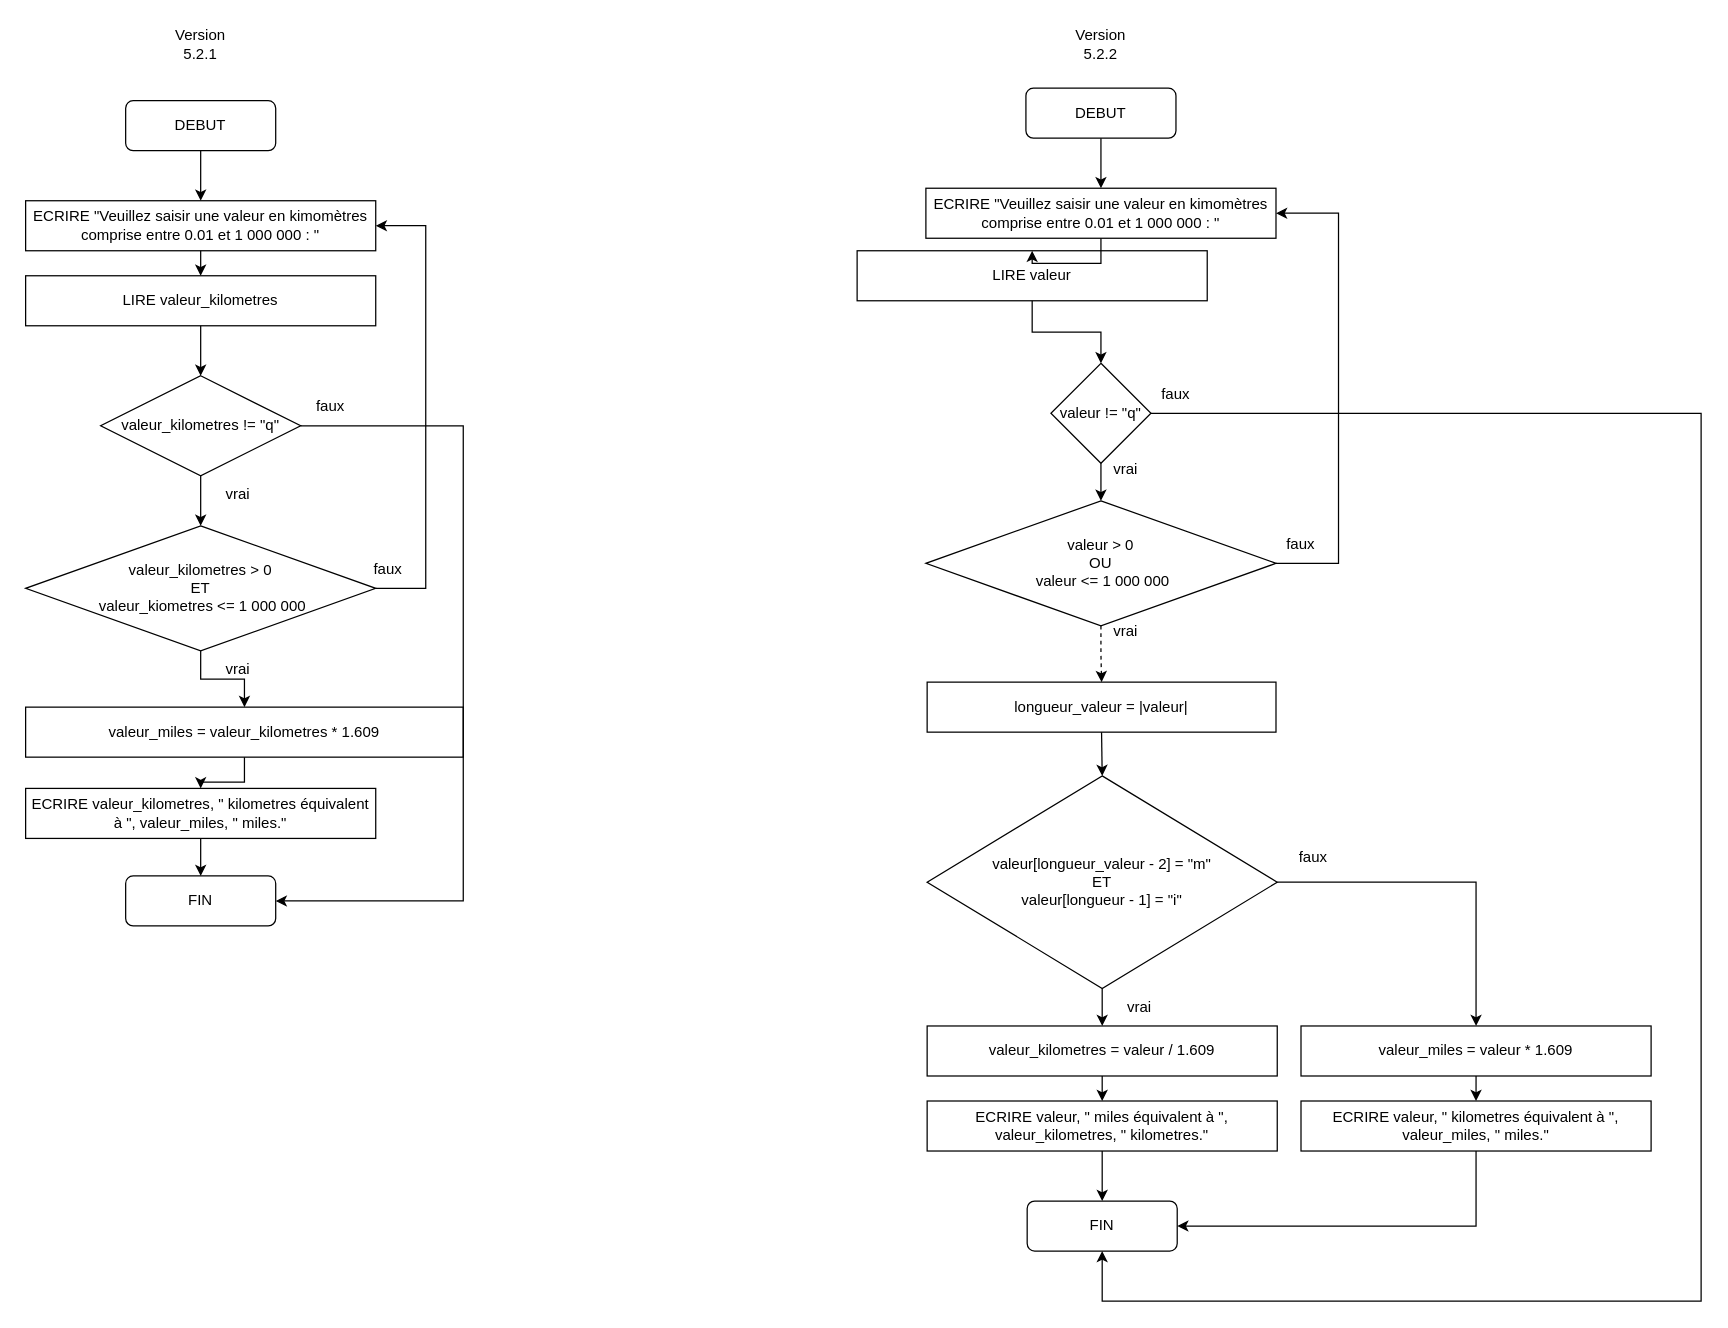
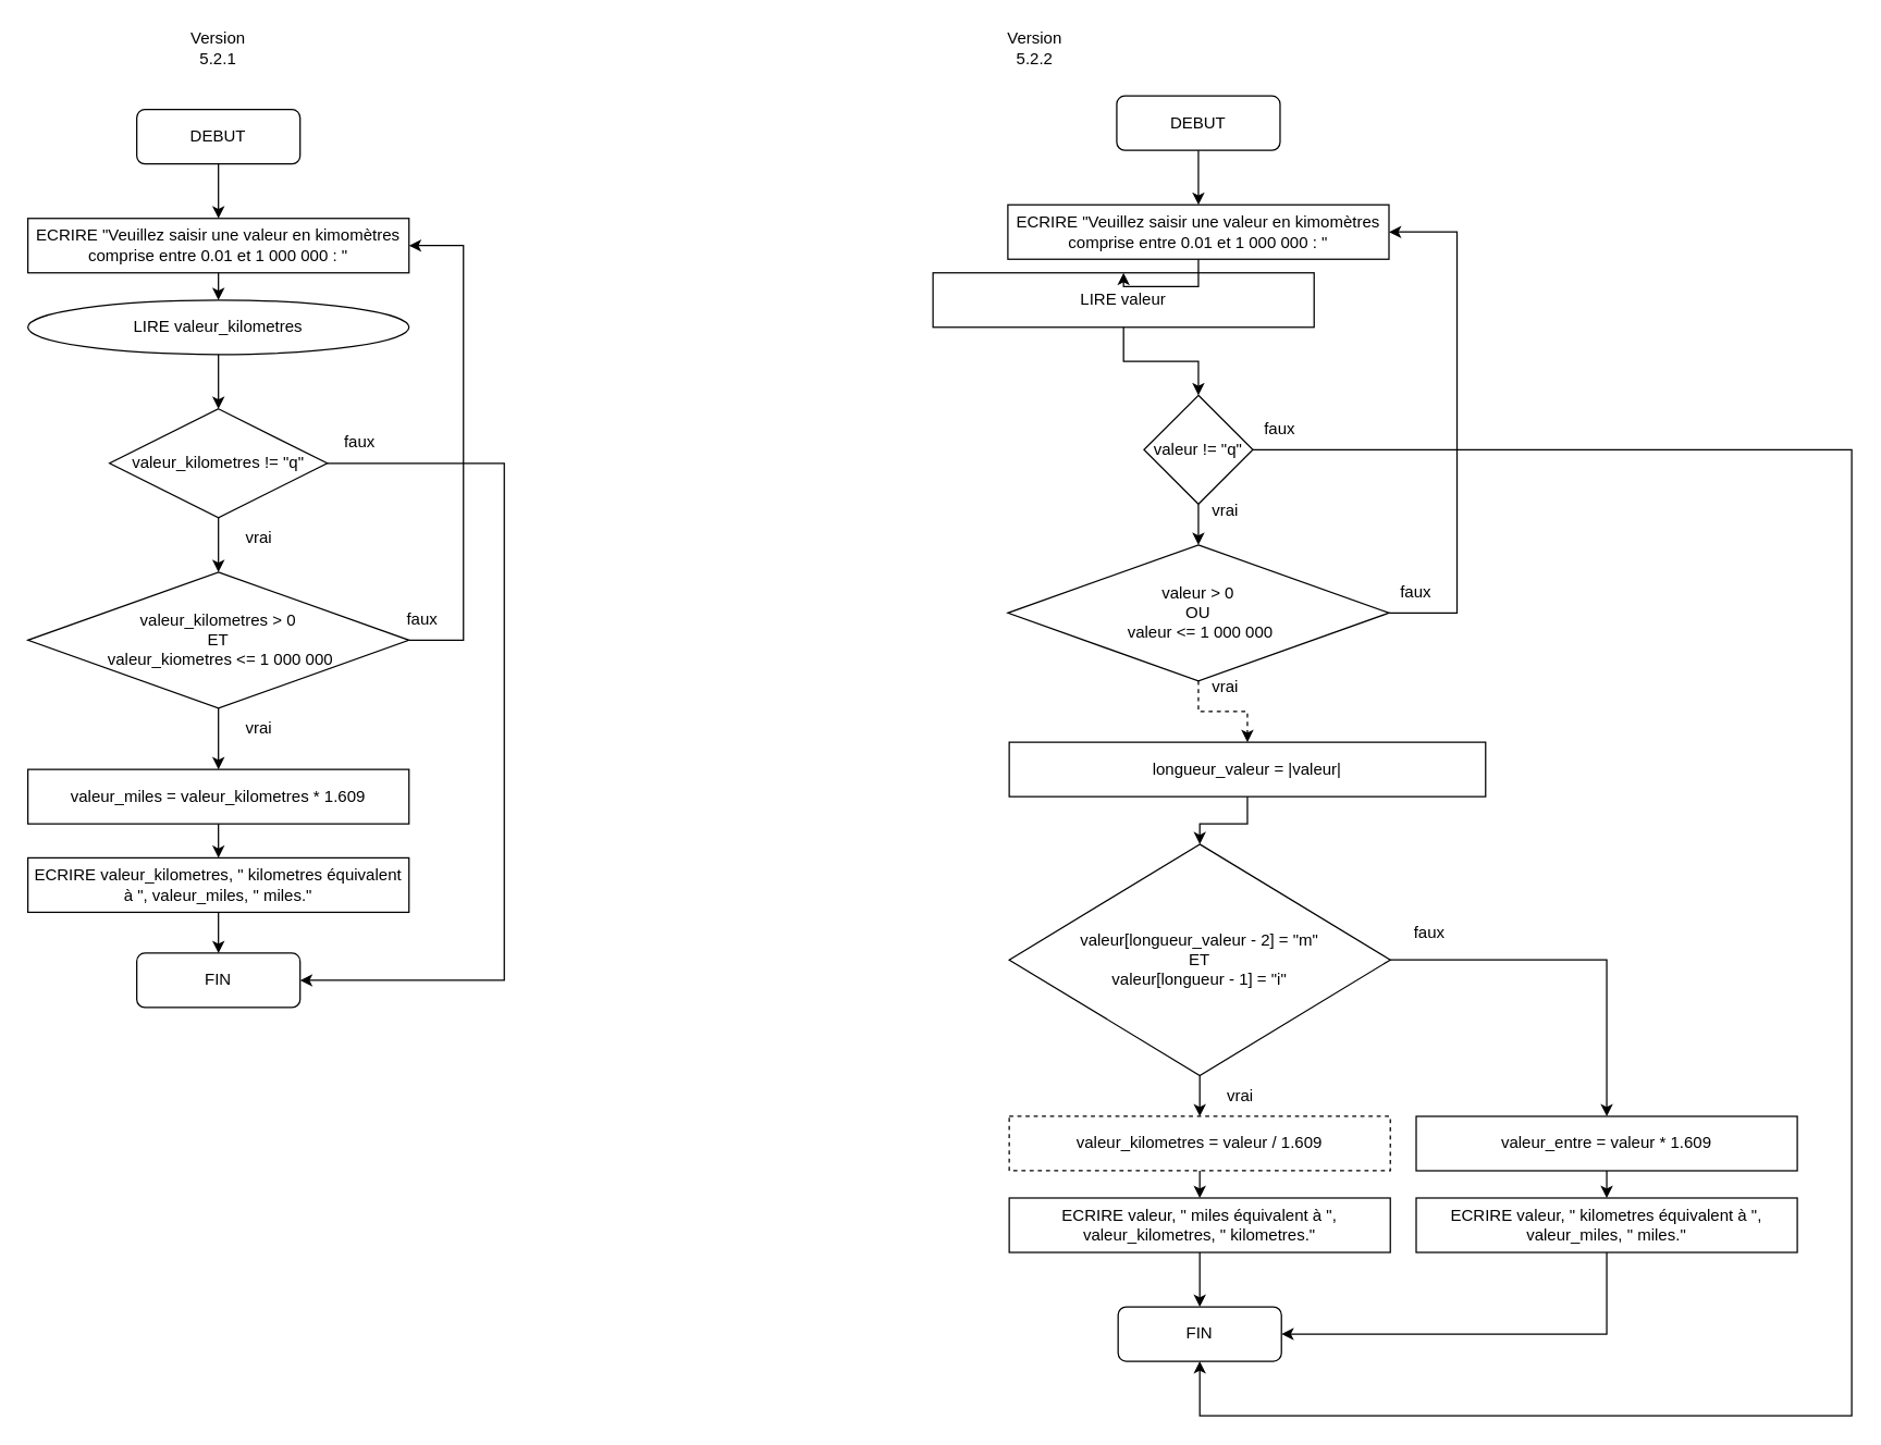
- <mxCell id="45" value="Version 5.2.2" style="text;html=1;strokeColor=none;fillColor=none;align=center;verticalAlign=middle;whiteSpace=wrap;rounded=0;" parent="1" vertex="1"><mxGeometry x="850" y="20" width="60" height="30" as="geometry" /></mxCell>
+ <mxCell id="45" value="Version 5.2.2" style="text;html=1;strokeColor=none;fillColor=none;align=center;verticalAlign=middle;whiteSpace=wrap;rounded=0;" parent="1" vertex="1"><mxGeometry x="730" y="20" width="60" height="30" as="geometry" /></mxCell>
- <mxCell id="7" value="LIRE valeur_kilometres" style="rounded=0;whiteSpace=wrap;html=1;fillColor=none;" parent="1" vertex="1"><mxGeometry x="20" y="220" width="280" height="40" as="geometry" /></mxCell>
+ <mxCell id="7" value="LIRE valeur_kilometres" style="ellipse;whiteSpace=wrap;html=1;fillColor=none;" parent="1" vertex="1"><mxGeometry x="20" y="220" width="280" height="40" as="geometry" /></mxCell>
- <mxCell id="50" value="longueur_valeur = |valeur|" style="rounded=0;whiteSpace=wrap;html=1;fillColor=none;" parent="1" vertex="1"><mxGeometry x="741" y="545" width="279" height="40" as="geometry" /></mxCell>
+ <mxCell id="50" value="longueur_valeur = |valeur|" style="rounded=0;whiteSpace=wrap;html=1;fillColor=none;" parent="1" vertex="1"><mxGeometry x="741" y="545" width="350" height="40" as="geometry" /></mxCell>
- <mxCell id="12" value="valeur_miles = valeur_kilometres * 1.609" style="rounded=0;whiteSpace=wrap;html=1;fillColor=none;" parent="1" vertex="1"><mxGeometry x="20" y="565" width="350" height="40" as="geometry" /></mxCell>
+ <mxCell id="12" value="valeur_miles = valeur_kilometres * 1.609" style="rounded=0;whiteSpace=wrap;html=1;fillColor=none;" parent="1" vertex="1"><mxGeometry x="20" y="565" width="280" height="40" as="geometry" /></mxCell>
- <mxCell id="52" value="valeur_kilometres = valeur / 1.609" style="rounded=0;whiteSpace=wrap;html=1;fillColor=none;" parent="1" vertex="1"><mxGeometry x="741" y="820" width="280" height="40" as="geometry" /></mxCell>
+ <mxCell id="52" value="valeur_kilometres = valeur / 1.609" style="rounded=0;whiteSpace=wrap;html=1;fillColor=none;dashed=1;" parent="1" vertex="1"><mxGeometry x="741" y="820" width="280" height="40" as="geometry" /></mxCell>
- <mxCell id="34" value="valeur_miles = valeur * 1.609" style="rounded=0;whiteSpace=wrap;html=1;fillColor=none;" parent="1" vertex="1"><mxGeometry x="1040" y="820" width="280" height="40" as="geometry" /></mxCell>
+ <mxCell id="34" value="valeur_entre = valeur * 1.609" style="rounded=0;whiteSpace=wrap;html=1;fillColor=none;" parent="1" vertex="1"><mxGeometry x="1040" y="820" width="280" height="40" as="geometry" /></mxCell>
